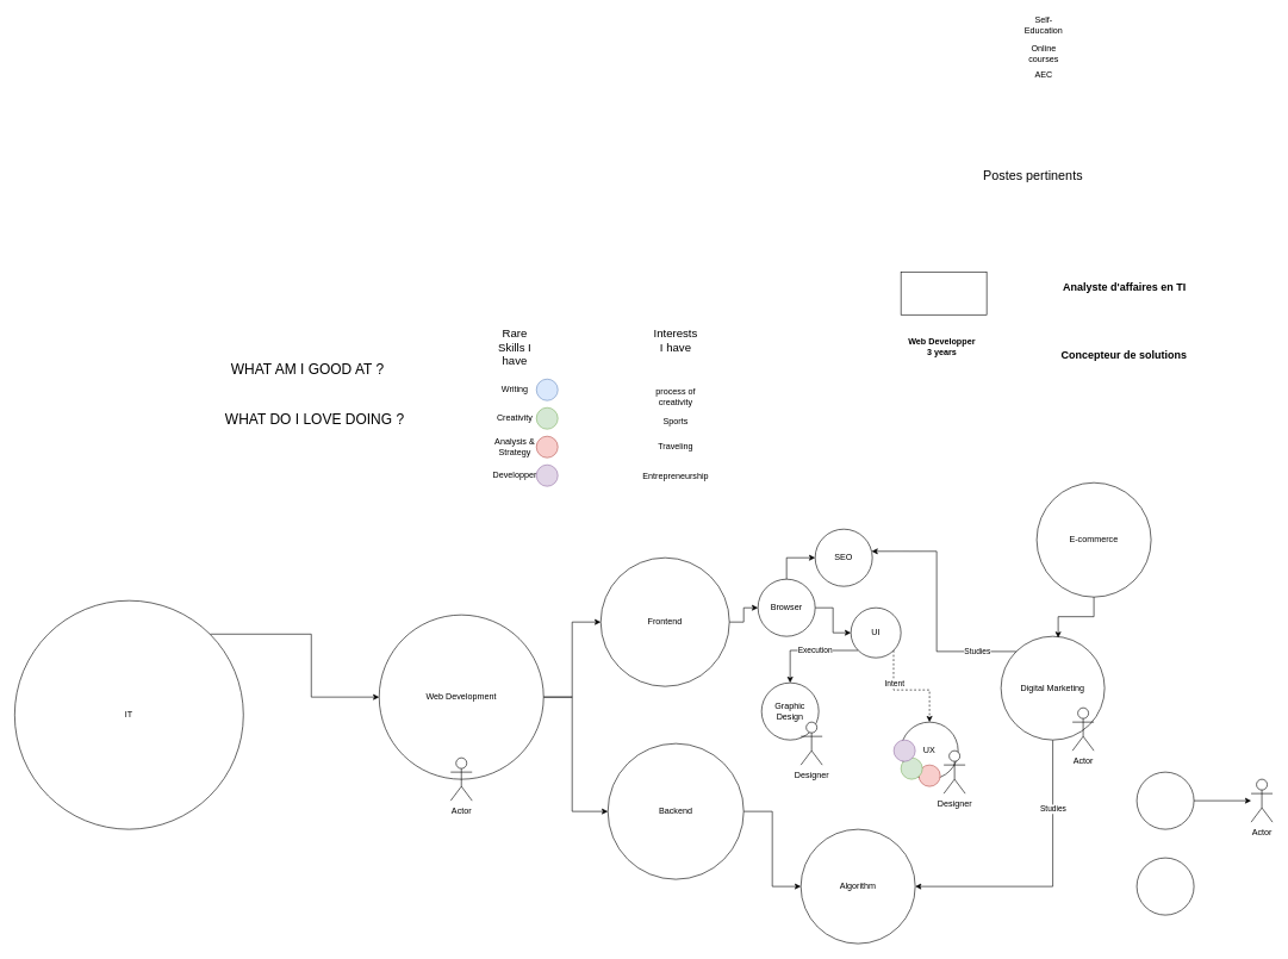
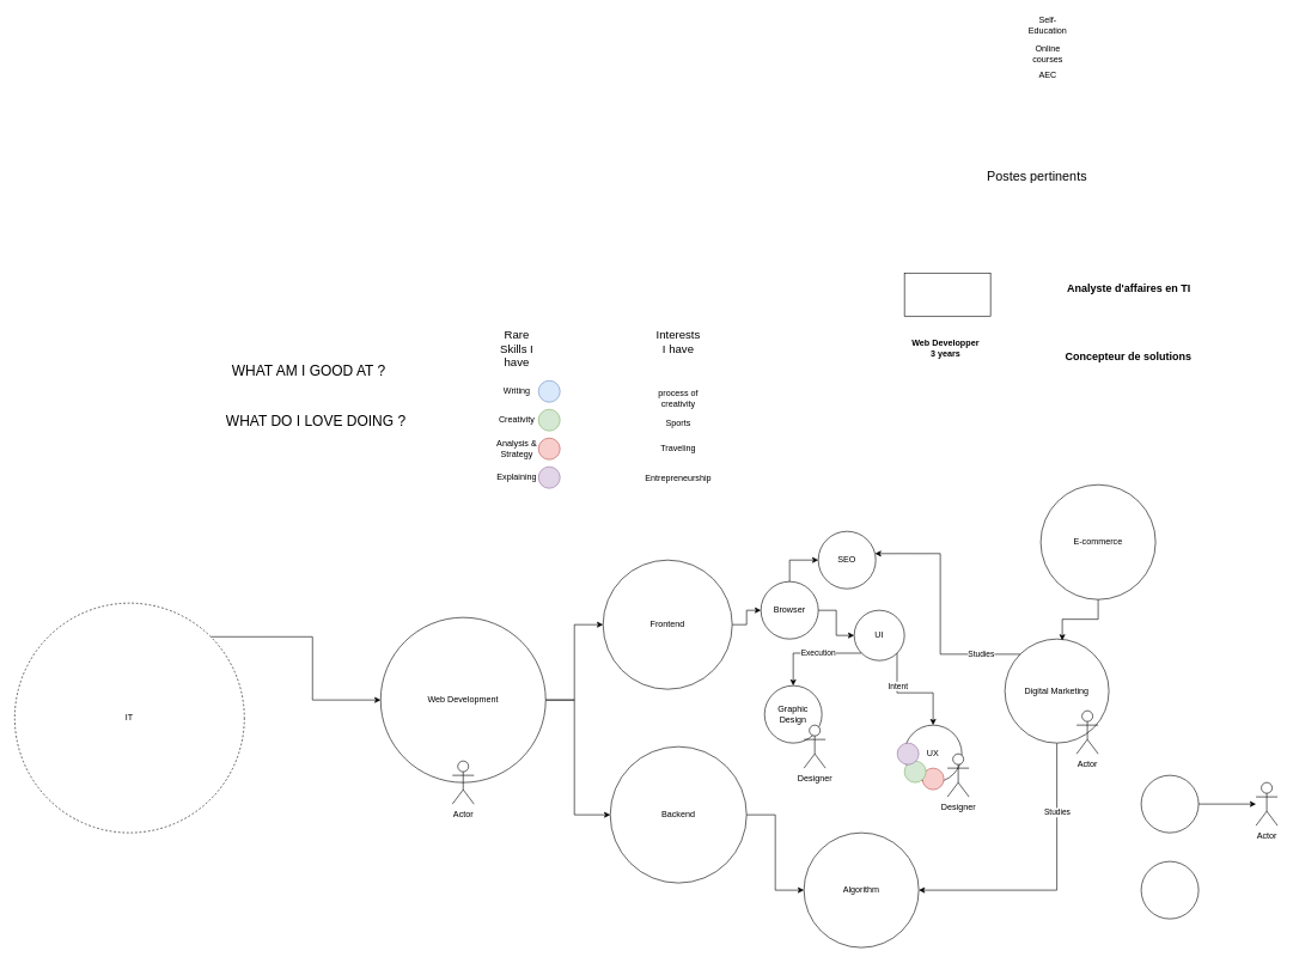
- <mxCell id="14" value="Developper" style="text;html=1;align=center;verticalAlign=middle;whiteSpace=wrap;rounded=0;" parent="1" vertex="1"><mxGeometry x="690" y="650" width="60" height="30" as="geometry" /></mxCell>
+ <mxCell id="14" value="Explaining" style="text;html=1;align=center;verticalAlign=middle;whiteSpace=wrap;rounded=0;" parent="1" vertex="1"><mxGeometry x="690" y="650" width="60" height="30" as="geometry" /></mxCell>
- <mxCell id="25" style="edgeStyle=orthogonalEdgeStyle;rounded=0;orthogonalLoop=1;jettySize=auto;html=1;exitX=1;exitY=1;exitDx=0;exitDy=0;entryX=0.5;entryY=0;entryDx=0;entryDy=0;dashed=1;" parent="1" source="27" target="7" edge="1"><mxGeometry relative="1" as="geometry" /></mxCell>
+ <mxCell id="25" style="edgeStyle=orthogonalEdgeStyle;rounded=0;orthogonalLoop=1;jettySize=auto;html=1;exitX=1;exitY=1;exitDx=0;exitDy=0;entryX=0.5;entryY=0;entryDx=0;entryDy=0;" parent="1" source="27" target="7" edge="1"><mxGeometry relative="1" as="geometry" /></mxCell>
- <mxCell id="22" value="IT" style="ellipse;whiteSpace=wrap;html=1;aspect=fixed;fillColor=#FFFFFF;strokeColor=#000000;" parent="1" vertex="1"><mxGeometry x="20" y="840" width="320" height="320" as="geometry" /></mxCell>
+ <mxCell id="22" value="IT" style="ellipse;whiteSpace=wrap;html=1;aspect=fixed;fillColor=#FFFFFF;strokeColor=#000000;dashed=1;" parent="1" vertex="1"><mxGeometry x="20" y="840" width="320" height="320" as="geometry" /></mxCell>
